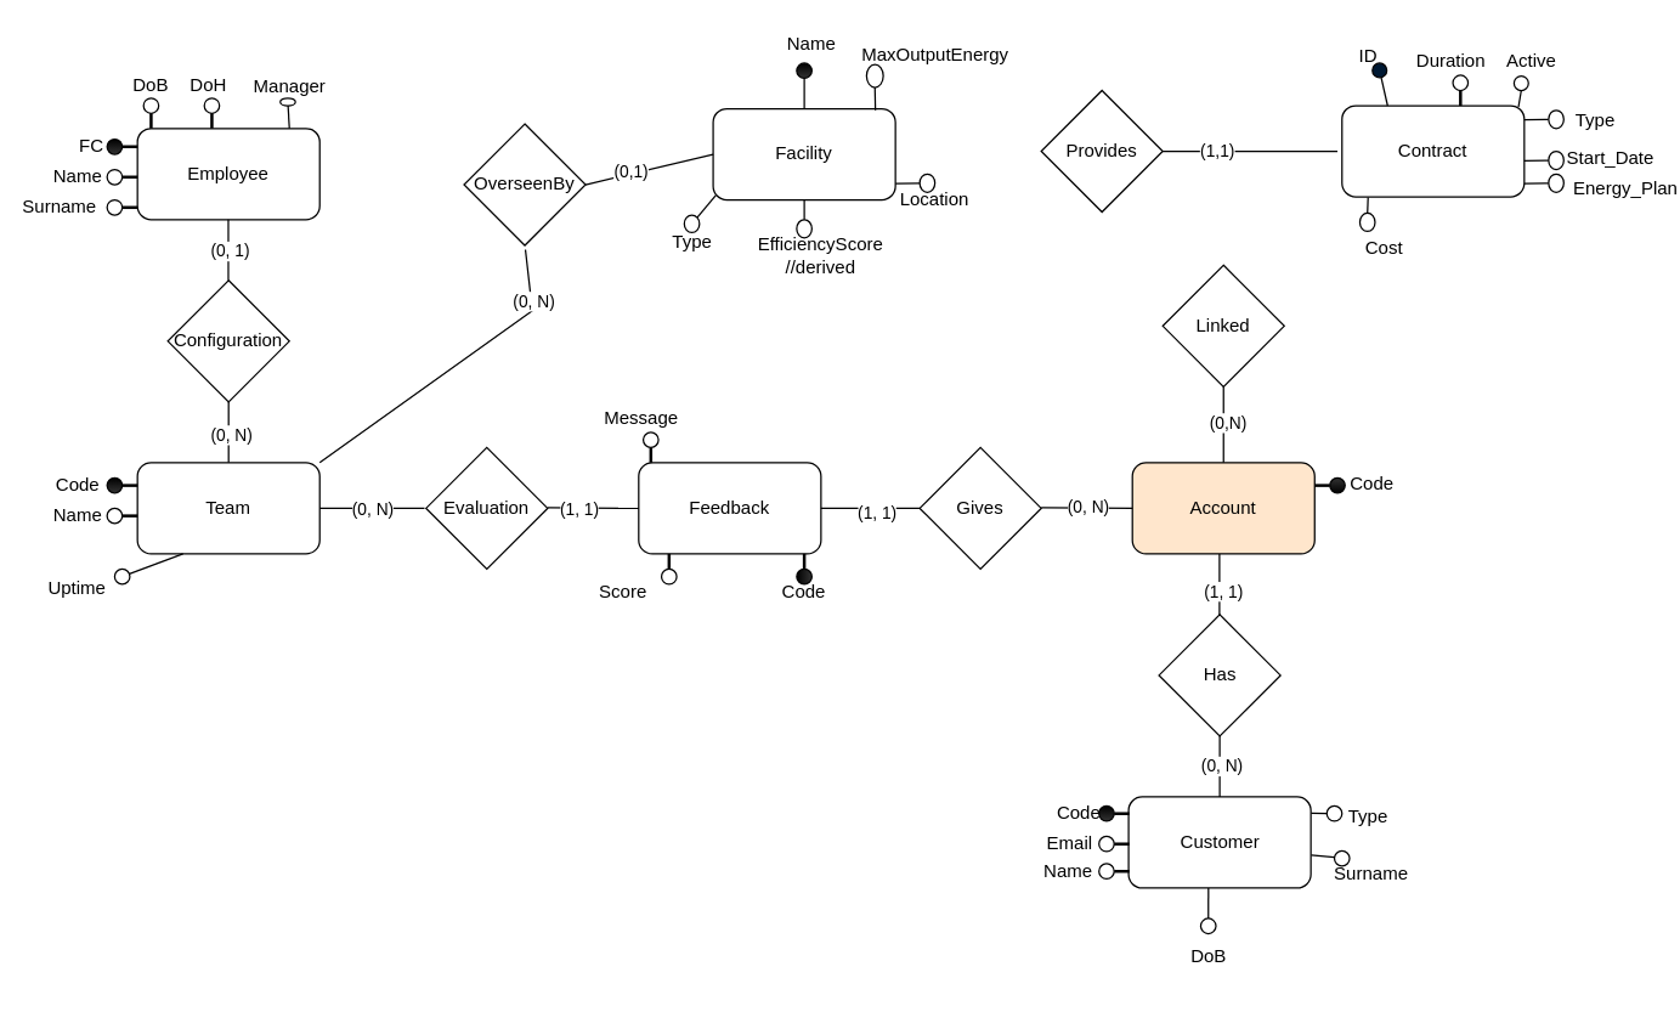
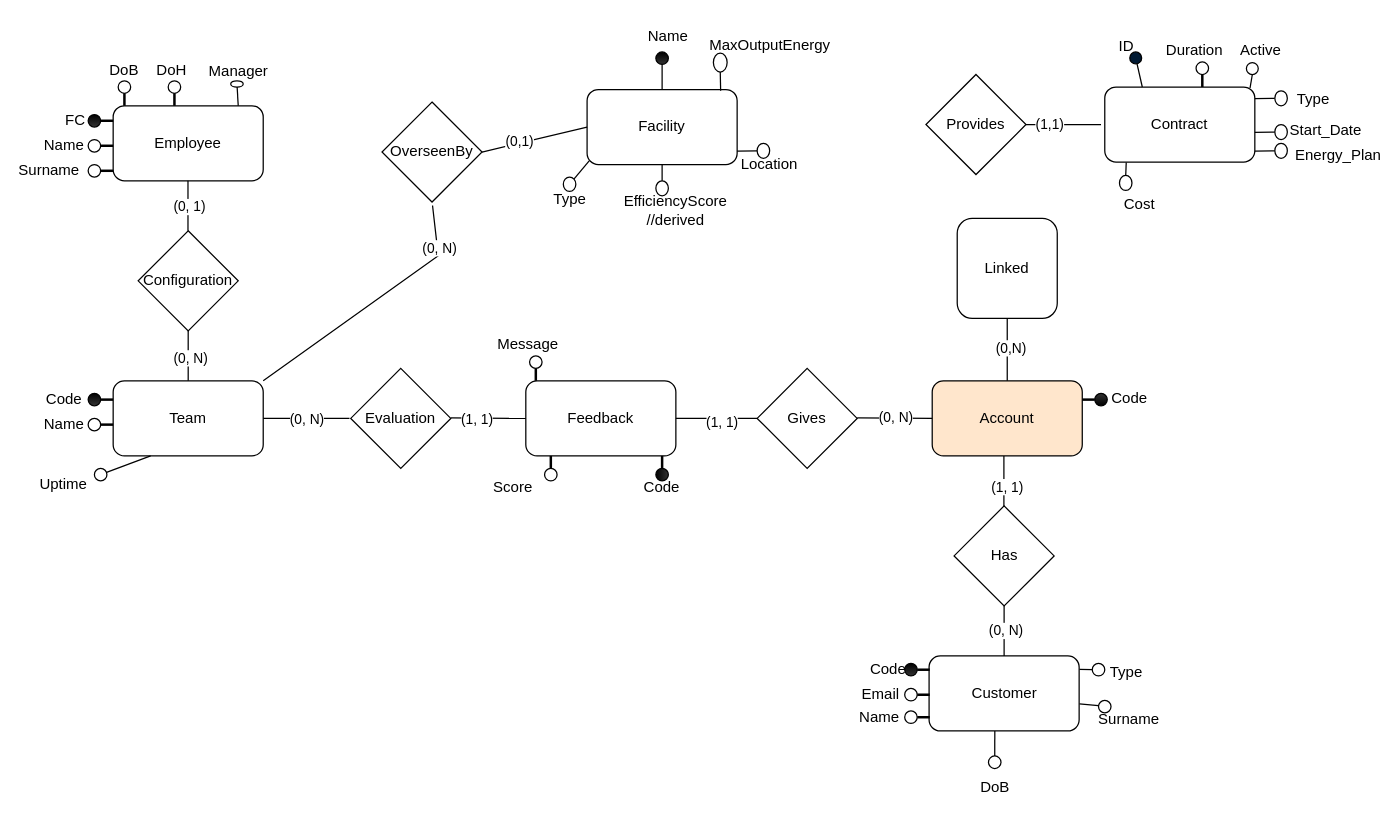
- <mxCell id="114" value="Provides" style="rhombus;whiteSpace=wrap;html=1;" parent="1" vertex="1"><mxGeometry x="685" y="59" width="80" height="80" as="geometry" /></mxCell>
+ <mxCell id="114" value="Provides" style="rhombus;whiteSpace=wrap;html=1;" parent="1" vertex="1"><mxGeometry x="740" y="59" width="80" height="80" as="geometry" /></mxCell>
- <mxCell id="117" value="Linked" style="rhombus;whiteSpace=wrap;html=1;" parent="1" vertex="1"><mxGeometry x="765" y="174" width="80" height="80" as="geometry" /></mxCell>
+ <mxCell id="117" value="Linked" style="whiteSpace=wrap;html=1;rounded=1;" parent="1" vertex="1"><mxGeometry x="765" y="174" width="80" height="80" as="geometry" /></mxCell>
